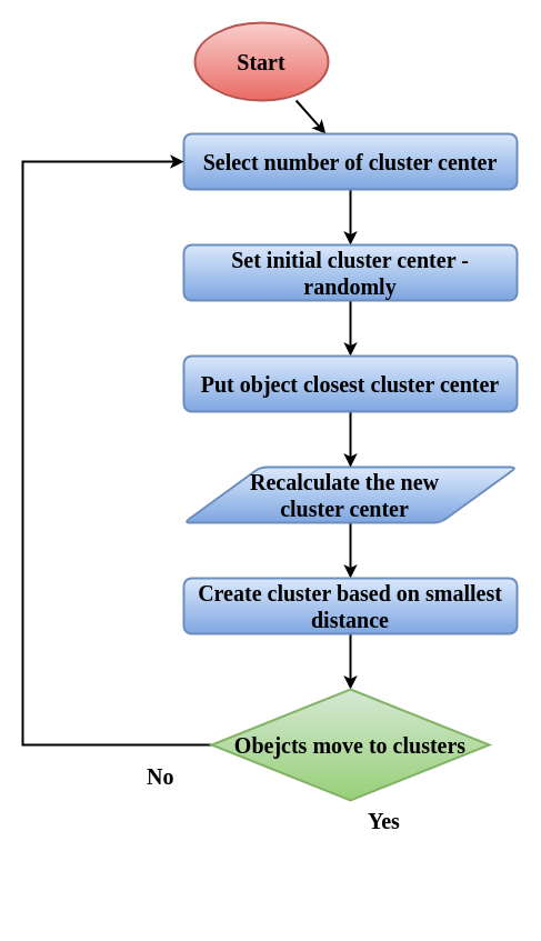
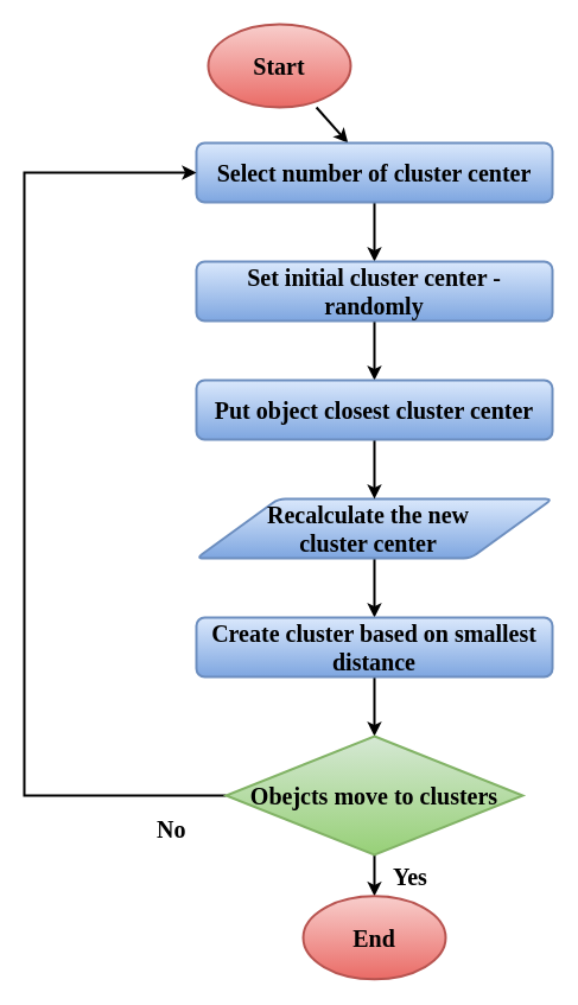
+ <mxCell id="12" style="edgeStyle=none;rounded=0;orthogonalLoop=1;jettySize=auto;html=1;exitX=0.5;exitY=1;exitDx=0;exitDy=0;exitPerimeter=0;entryX=0.5;entryY=0;entryDx=0;entryDy=0;entryPerimeter=0;strokeWidth=2;" edge="1" parent="1" source="14" target="15"><mxGeometry relative="1" as="geometry" /></mxCell>
+ <mxCell id="15" value="&lt;b&gt;&lt;font face=&quot;Times New Roman&quot; style=&quot;font-size: 20px&quot;&gt;End&lt;br&gt;&lt;/font&gt;&lt;/b&gt;" style="strokeWidth=2;html=1;shape=mxgraph.flowchart.start_1;whiteSpace=wrap;fillColor=#f8cecc;strokeColor=#b85450;gradientColor=#ea6b66;" vertex="1" parent="1"><mxGeometry x="255" y="754.833" width="120" height="70" as="geometry" /></mxCell>
